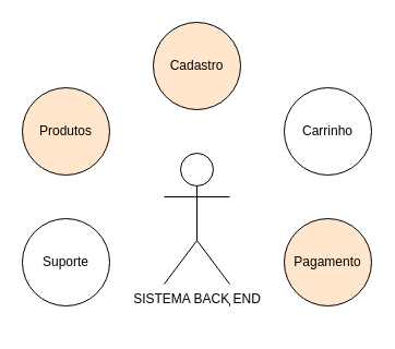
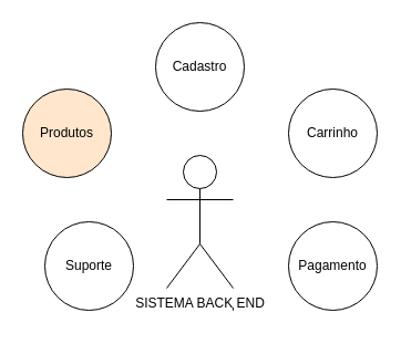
- <mxCell id="3" value="Cadastro" style="ellipse;whiteSpace=wrap;html=1;aspect=fixed;fillColor=#ffe6cc;" vertex="1" parent="1"><mxGeometry x="140" y="20" width="80" height="80" as="geometry" /></mxCell>
+ <mxCell id="3" value="Cadastro" style="ellipse;whiteSpace=wrap;html=1;aspect=fixed;" vertex="1" parent="1"><mxGeometry x="140" y="20" width="80" height="80" as="geometry" /></mxCell>
- <mxCell id="8" value="Suporte" style="ellipse;whiteSpace=wrap;html=1;aspect=fixed;" vertex="1" parent="1"><mxGeometry x="20" y="200" width="80" height="80" as="geometry" /></mxCell>
+ <mxCell id="8" value="Suporte" style="ellipse;whiteSpace=wrap;html=1;aspect=fixed;" vertex="1" parent="1"><mxGeometry x="40" y="200" width="80" height="80" as="geometry" /></mxCell>
- <mxCell id="6" value="Pagamento" style="ellipse;whiteSpace=wrap;html=1;aspect=fixed;fillColor=#ffe6cc;" vertex="1" parent="1"><mxGeometry x="260" y="200" width="80" height="80" as="geometry" /></mxCell>
+ <mxCell id="6" value="Pagamento" style="ellipse;whiteSpace=wrap;html=1;aspect=fixed;" vertex="1" parent="1"><mxGeometry x="260" y="200" width="80" height="80" as="geometry" /></mxCell>
